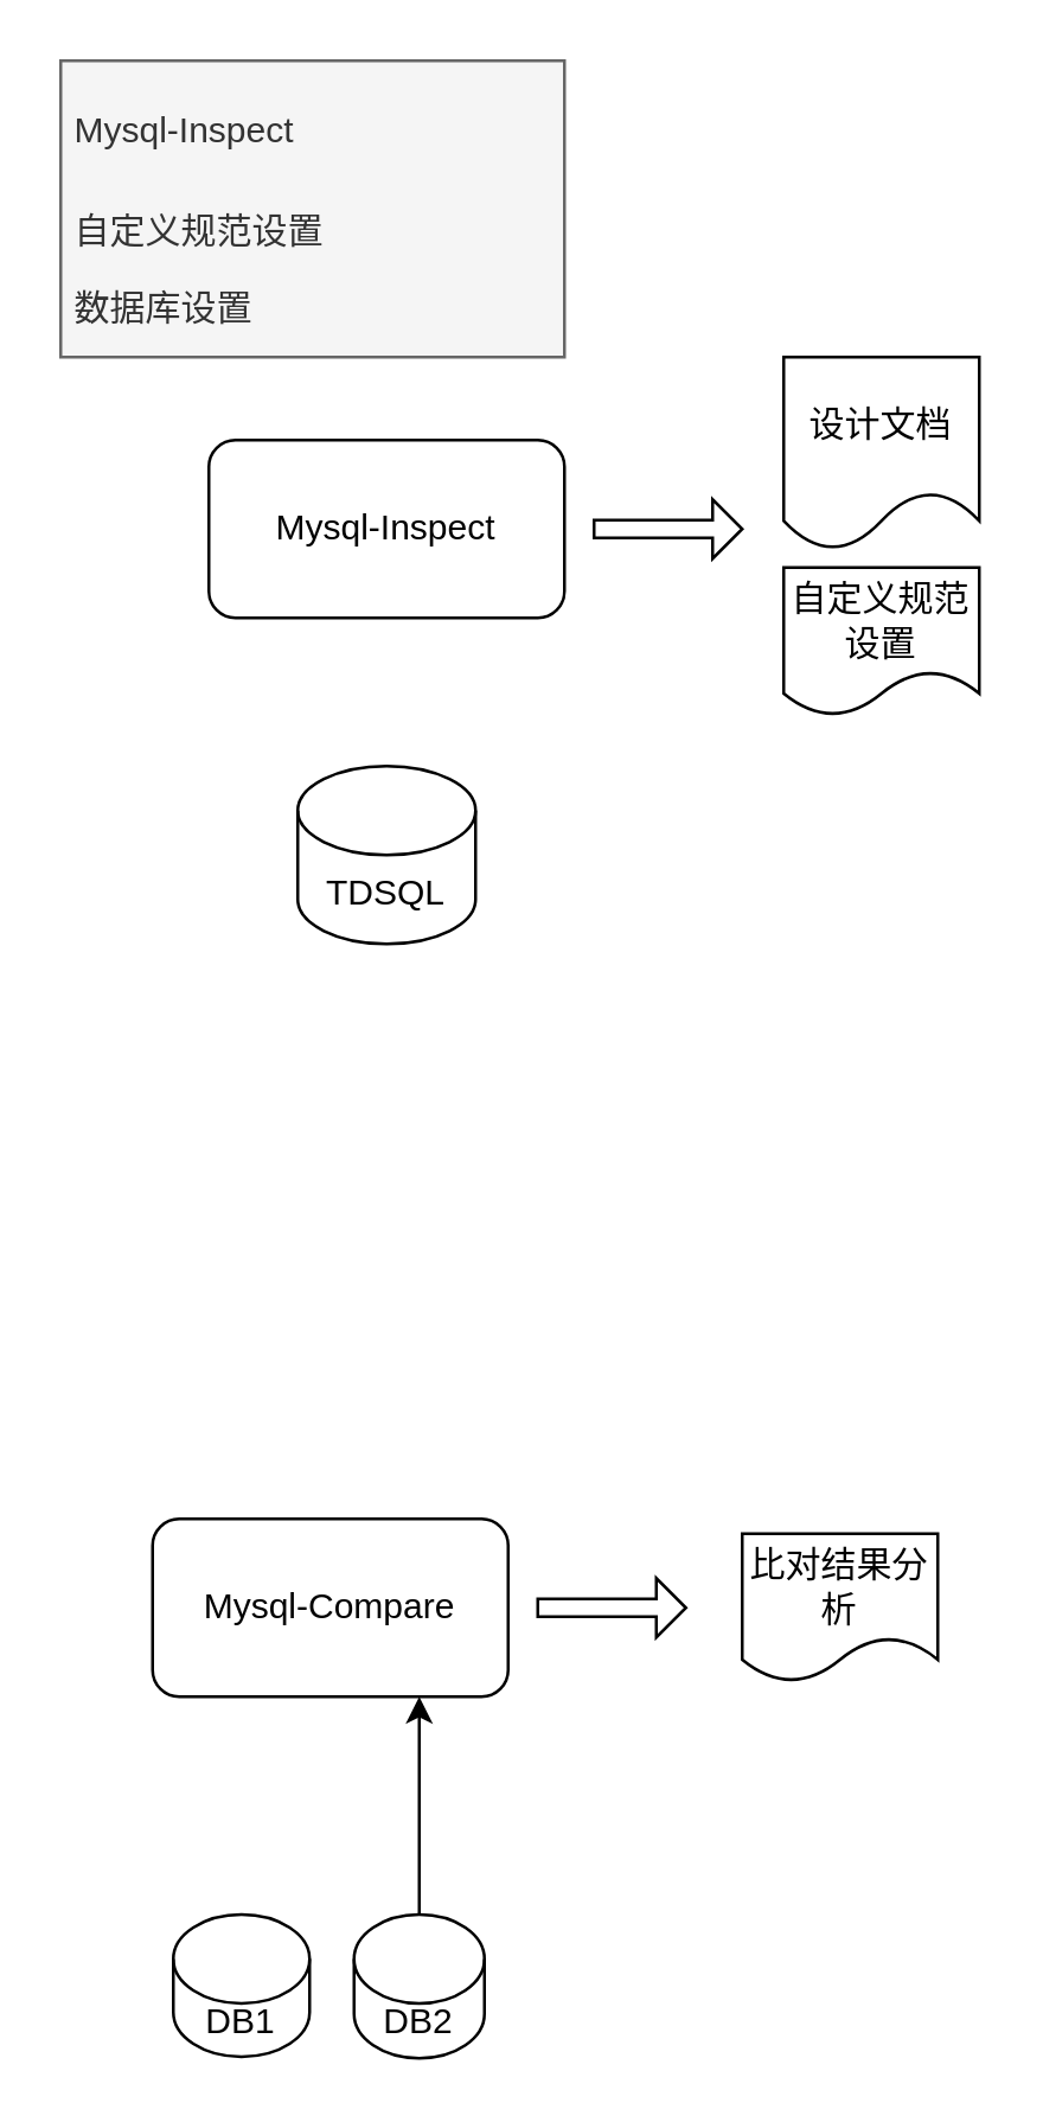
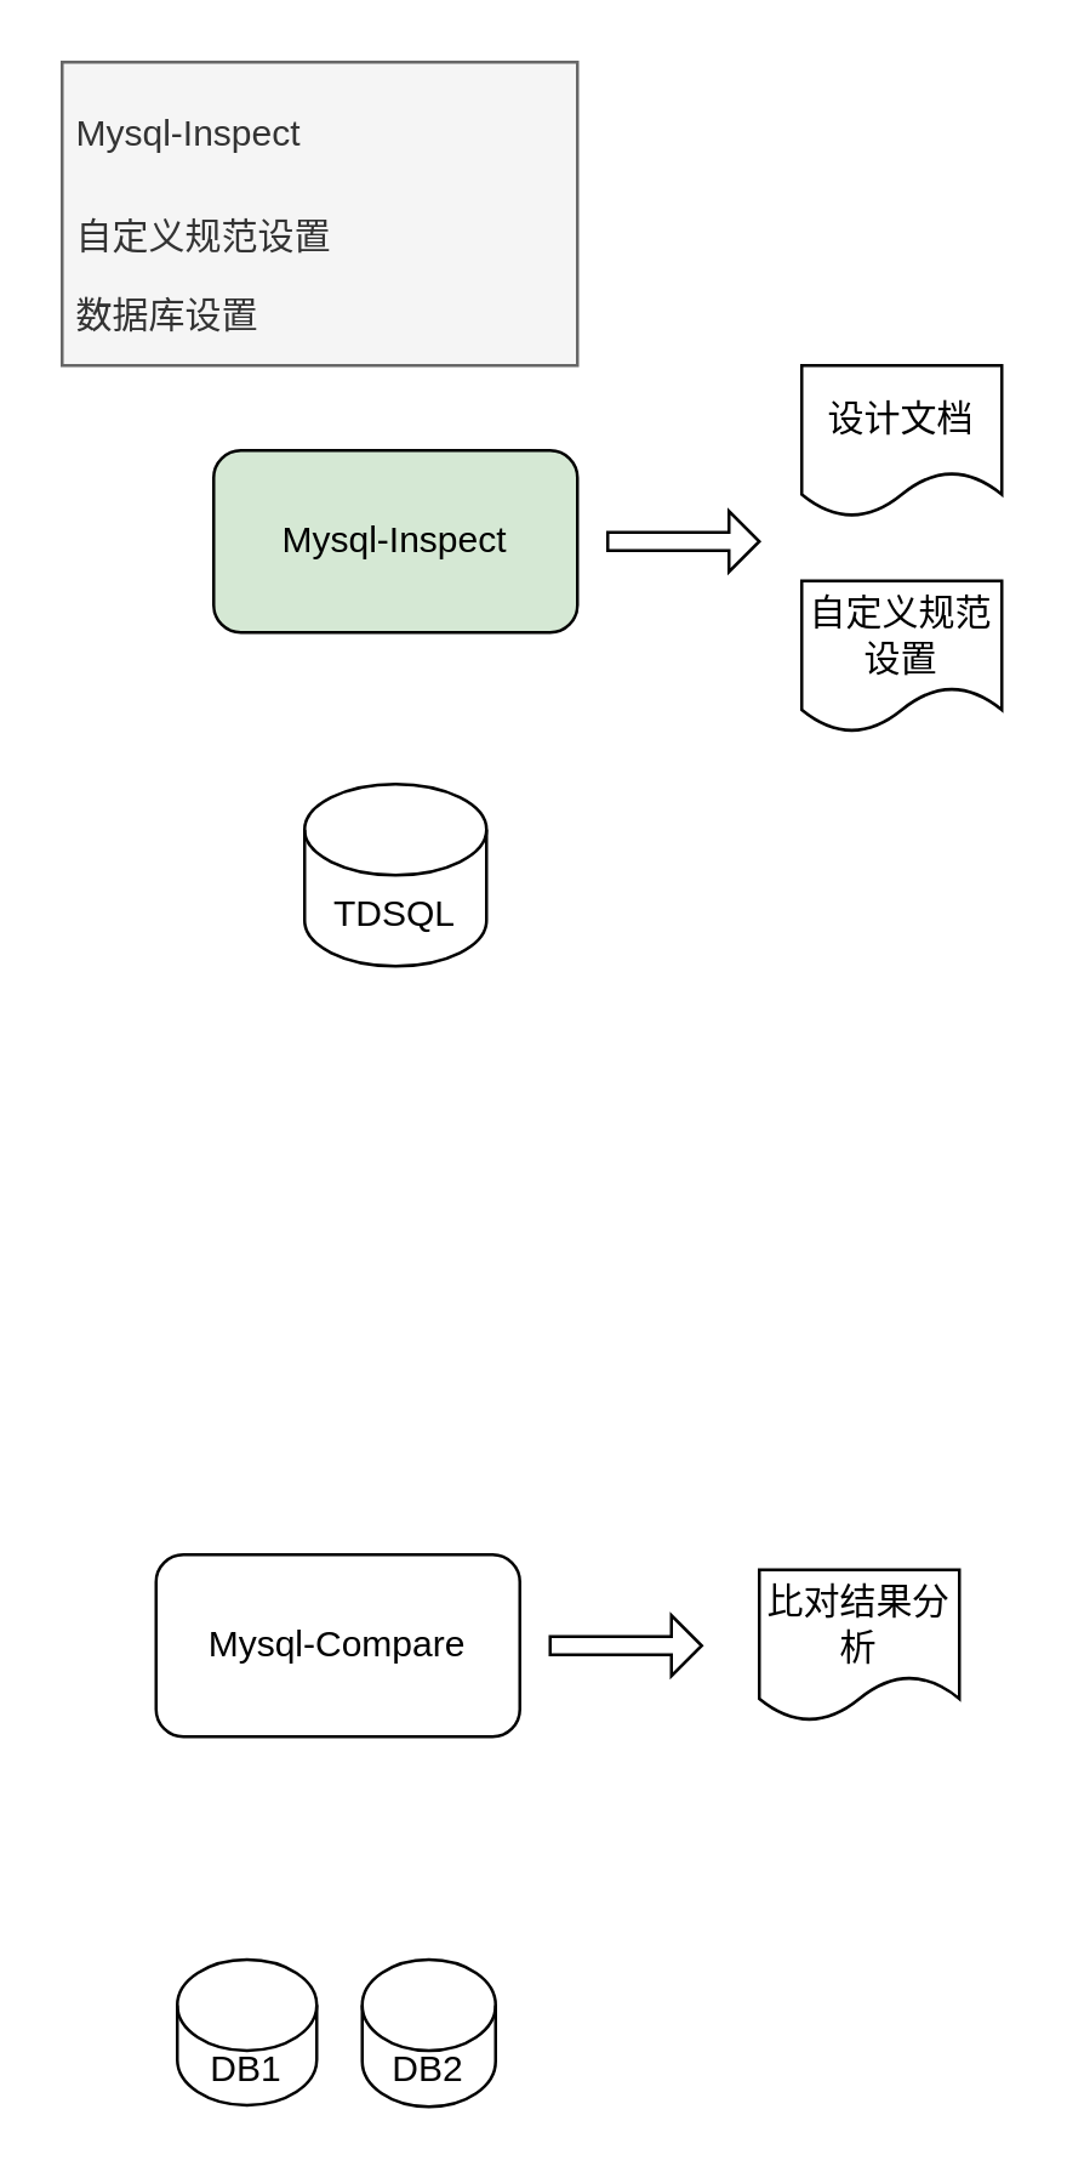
- <mxCell id="4" value="设计文档" style="shape=document;whiteSpace=wrap;html=1;boundedLbl=1;" vertex="1" parent="1"><mxGeometry x="264" y="120" width="66" height="65" as="geometry" /></mxCell>
+ <mxCell id="4" value="设计文档" style="shape=document;whiteSpace=wrap;html=1;boundedLbl=1;" vertex="1" parent="1"><mxGeometry x="264" y="120" width="66" height="50" as="geometry" /></mxCell>
- <mxCell id="3" value="Mysql-Inspect" style="rounded=1;whiteSpace=wrap;html=1;" vertex="1" parent="1"><mxGeometry x="70" y="148" width="120" height="60" as="geometry" /></mxCell>
+ <mxCell id="3" value="Mysql-Inspect" style="rounded=1;whiteSpace=wrap;html=1;fillColor=#d5e8d4;" vertex="1" parent="1"><mxGeometry x="70" y="148" width="120" height="60" as="geometry" /></mxCell>
- <mxCell id="12" value="" style="edgeStyle=orthogonalEdgeStyle;rounded=0;orthogonalLoop=1;jettySize=auto;html=1;exitX=0.5;exitY=0;exitDx=0;exitDy=0;exitPerimeter=0;entryX=0.75;entryY=1;entryDx=0;entryDy=0;" edge="1" parent="1" source="13" target="9"><mxGeometry relative="1" as="geometry"><mxPoint x="147" y="566" as="targetPoint" /></mxGeometry></mxCell>
